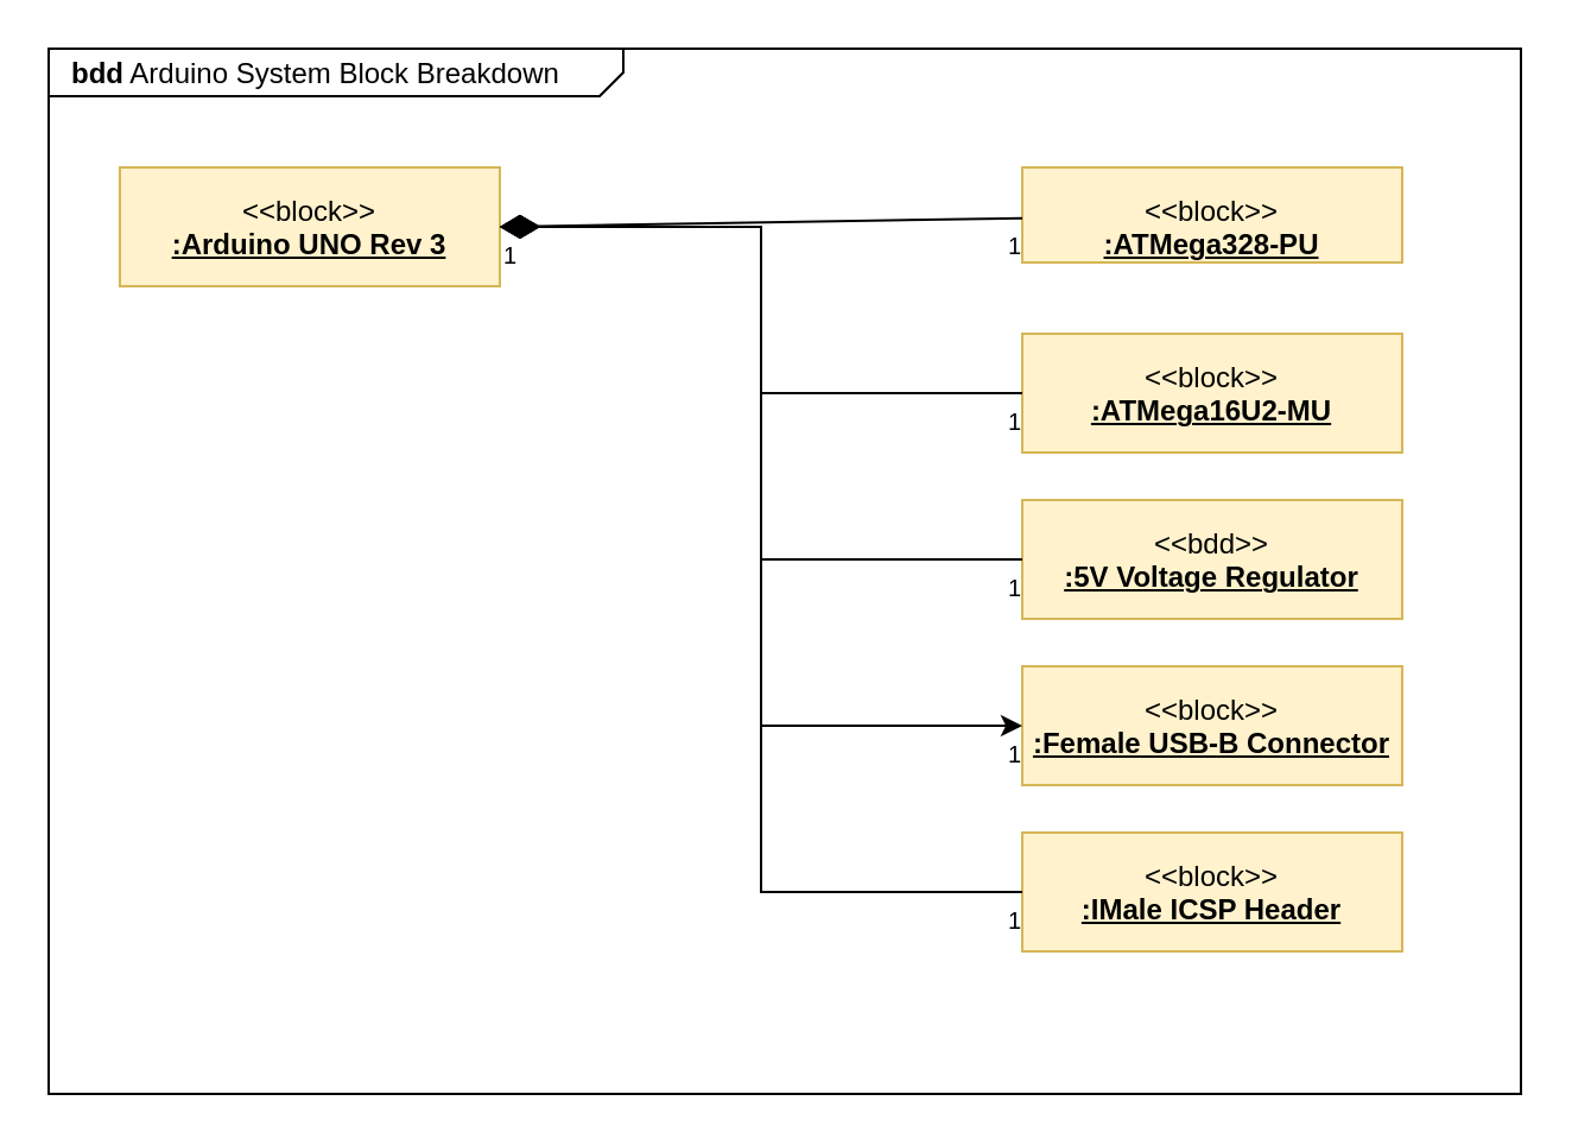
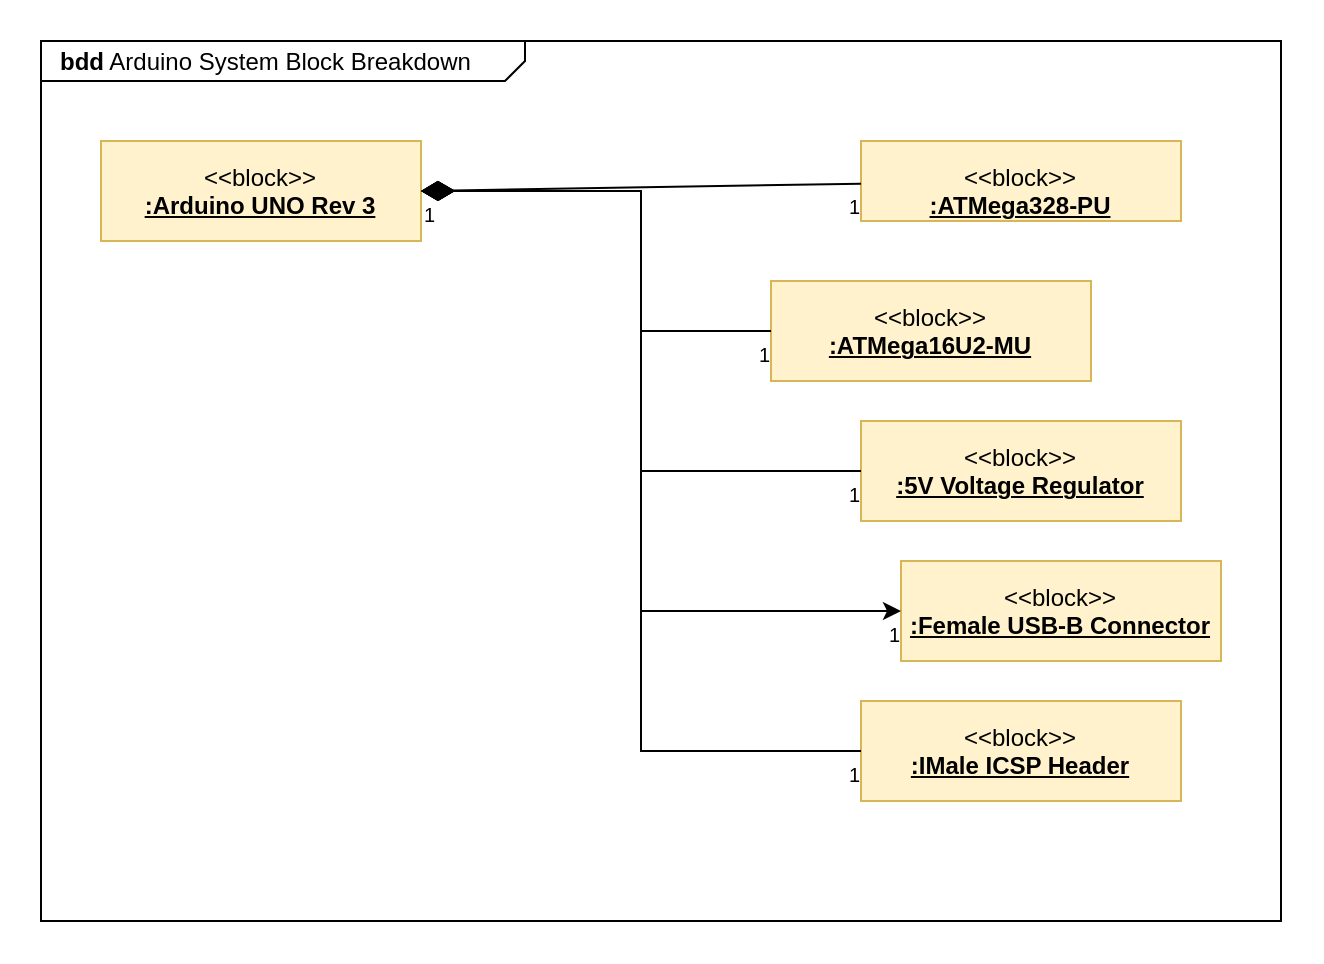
- <mxCell id="5" value="&lt;p&gt;&amp;lt;&amp;lt;block&amp;gt;&amp;gt;&lt;br&gt;&lt;b&gt;&lt;u&gt;:ATMega16U2-MU&lt;/u&gt;&lt;/b&gt;&lt;/p&gt;" style="shape=rect;html=1;overflow=fill;whiteSpace=wrap;align=center;fillColor=#fff2cc;strokeColor=#d6b656;" vertex="1" parent="1"><mxGeometry x="430" y="140" width="160" height="50" as="geometry" /></mxCell>
+ <mxCell id="5" value="&lt;p&gt;&amp;lt;&amp;lt;block&amp;gt;&amp;gt;&lt;br&gt;&lt;b&gt;&lt;u&gt;:ATMega16U2-MU&lt;/u&gt;&lt;/b&gt;&lt;/p&gt;" style="shape=rect;html=1;overflow=fill;whiteSpace=wrap;align=center;fillColor=#fff2cc;strokeColor=#d6b656;" vertex="1" parent="1"><mxGeometry x="385" y="140" width="160" height="50" as="geometry" /></mxCell>
- <mxCell id="6" value="&lt;p&gt;&amp;lt;&amp;lt;bdd&amp;gt;&amp;gt;&lt;br&gt;&lt;b&gt;&lt;u&gt;:5V Voltage Regulator&lt;/u&gt;&lt;/b&gt;&lt;/p&gt;" style="shape=rect;html=1;overflow=fill;whiteSpace=wrap;align=center;fillColor=#fff2cc;strokeColor=#d6b656;" vertex="1" parent="1"><mxGeometry x="430" y="210" width="160" height="50" as="geometry" /></mxCell>
+ <mxCell id="6" value="&lt;p&gt;&amp;lt;&amp;lt;block&amp;gt;&amp;gt;&lt;br&gt;&lt;b&gt;&lt;u&gt;:5V Voltage Regulator&lt;/u&gt;&lt;/b&gt;&lt;/p&gt;" style="shape=rect;html=1;overflow=fill;whiteSpace=wrap;align=center;fillColor=#fff2cc;strokeColor=#d6b656;" vertex="1" parent="1"><mxGeometry x="430" y="210" width="160" height="50" as="geometry" /></mxCell>
- <mxCell id="7" value="&lt;p&gt;&amp;lt;&amp;lt;block&amp;gt;&amp;gt;&lt;br&gt;&lt;b&gt;&lt;u&gt;:Female USB-B Connector&lt;/u&gt;&lt;/b&gt;&lt;/p&gt;" style="shape=rect;html=1;overflow=fill;whiteSpace=wrap;align=center;fillColor=#fff2cc;strokeColor=#d6b656;" vertex="1" parent="1"><mxGeometry x="430" y="280" width="160" height="50" as="geometry" /></mxCell>
+ <mxCell id="7" value="&lt;p&gt;&amp;lt;&amp;lt;block&amp;gt;&amp;gt;&lt;br&gt;&lt;b&gt;&lt;u&gt;:Female USB-B Connector&lt;/u&gt;&lt;/b&gt;&lt;/p&gt;" style="shape=rect;html=1;overflow=fill;whiteSpace=wrap;align=center;fillColor=#fff2cc;strokeColor=#d6b656;" vertex="1" parent="1"><mxGeometry x="450" y="280" width="160" height="50" as="geometry" /></mxCell>
